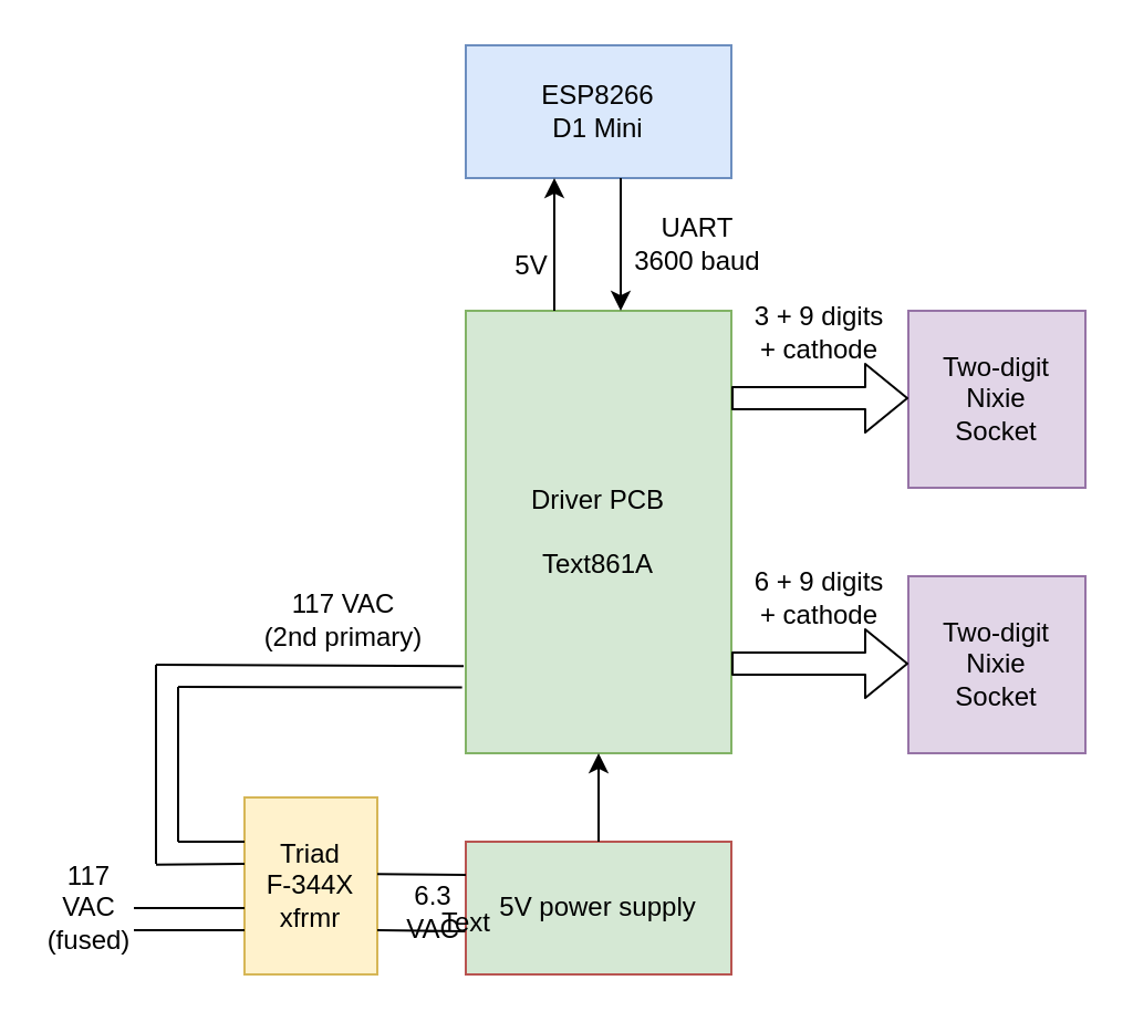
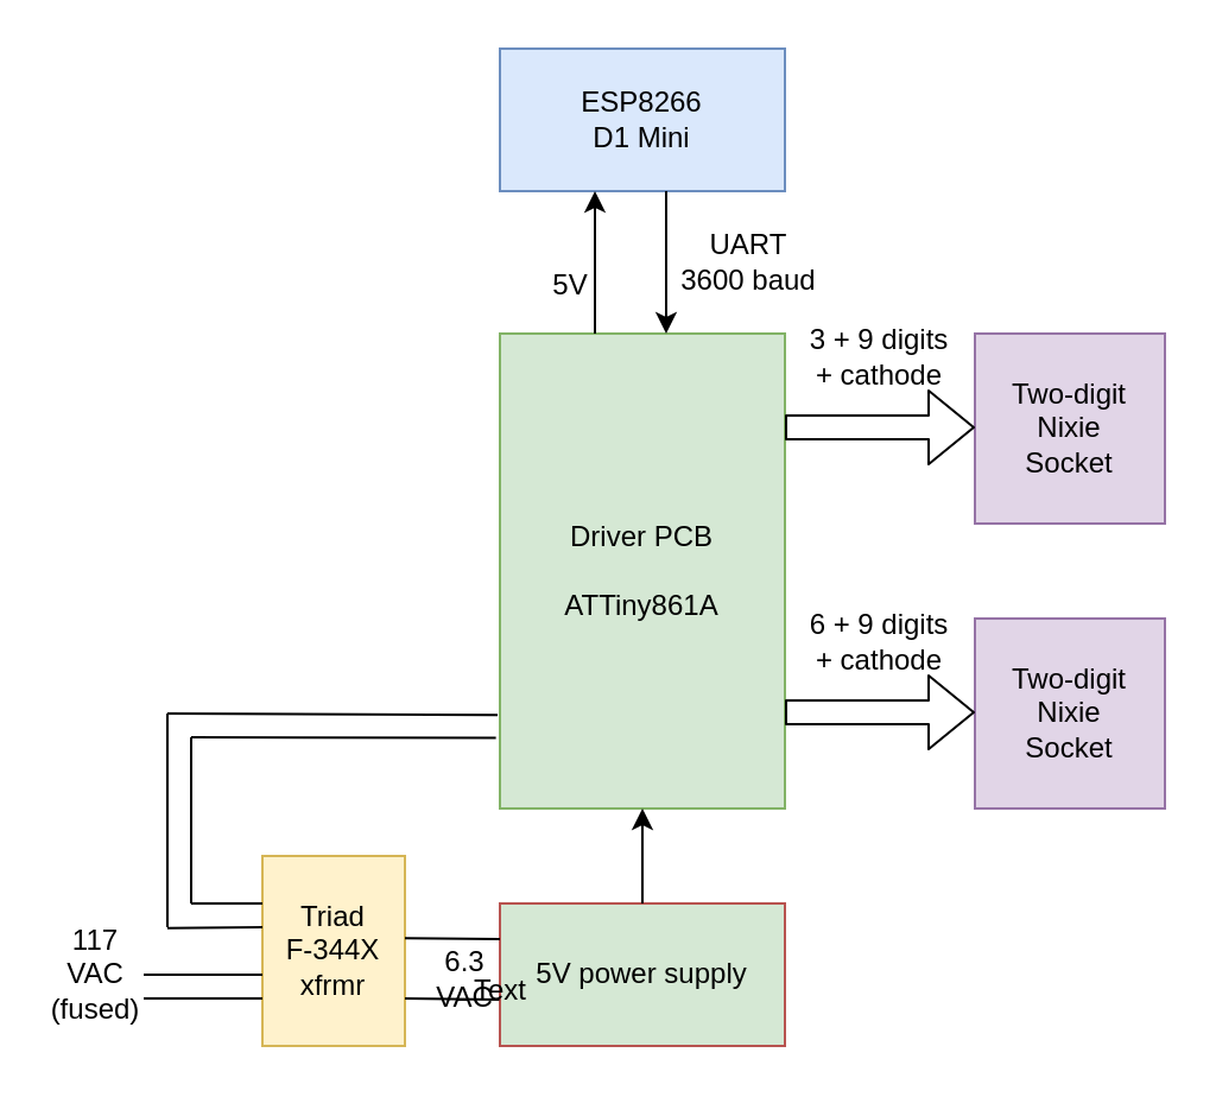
- <mxCell id="2" value="Driver PCB&lt;br&gt;&lt;br&gt;Text861A" style="rounded=0;whiteSpace=wrap;html=1;fillColor=#d5e8d4;strokeColor=#82b366;" vertex="1" parent="1"><mxGeometry x="210" y="140" width="120" height="200" as="geometry" /></mxCell>
+ <mxCell id="2" value="Driver PCB&lt;br&gt;&lt;br&gt;ATTiny861A" style="rounded=0;whiteSpace=wrap;html=1;fillColor=#d5e8d4;strokeColor=#82b366;" vertex="1" parent="1"><mxGeometry x="210" y="140" width="120" height="200" as="geometry" /></mxCell>
- <mxCell id="30" value="117 VAC&lt;br&gt;(2nd primary)" style="text;html=1;strokeColor=none;fillColor=none;align=center;verticalAlign=middle;whiteSpace=wrap;rounded=0;" vertex="1" parent="1"><mxGeometry x="110" y="270" width="90" height="20" as="geometry" /></mxCell>
